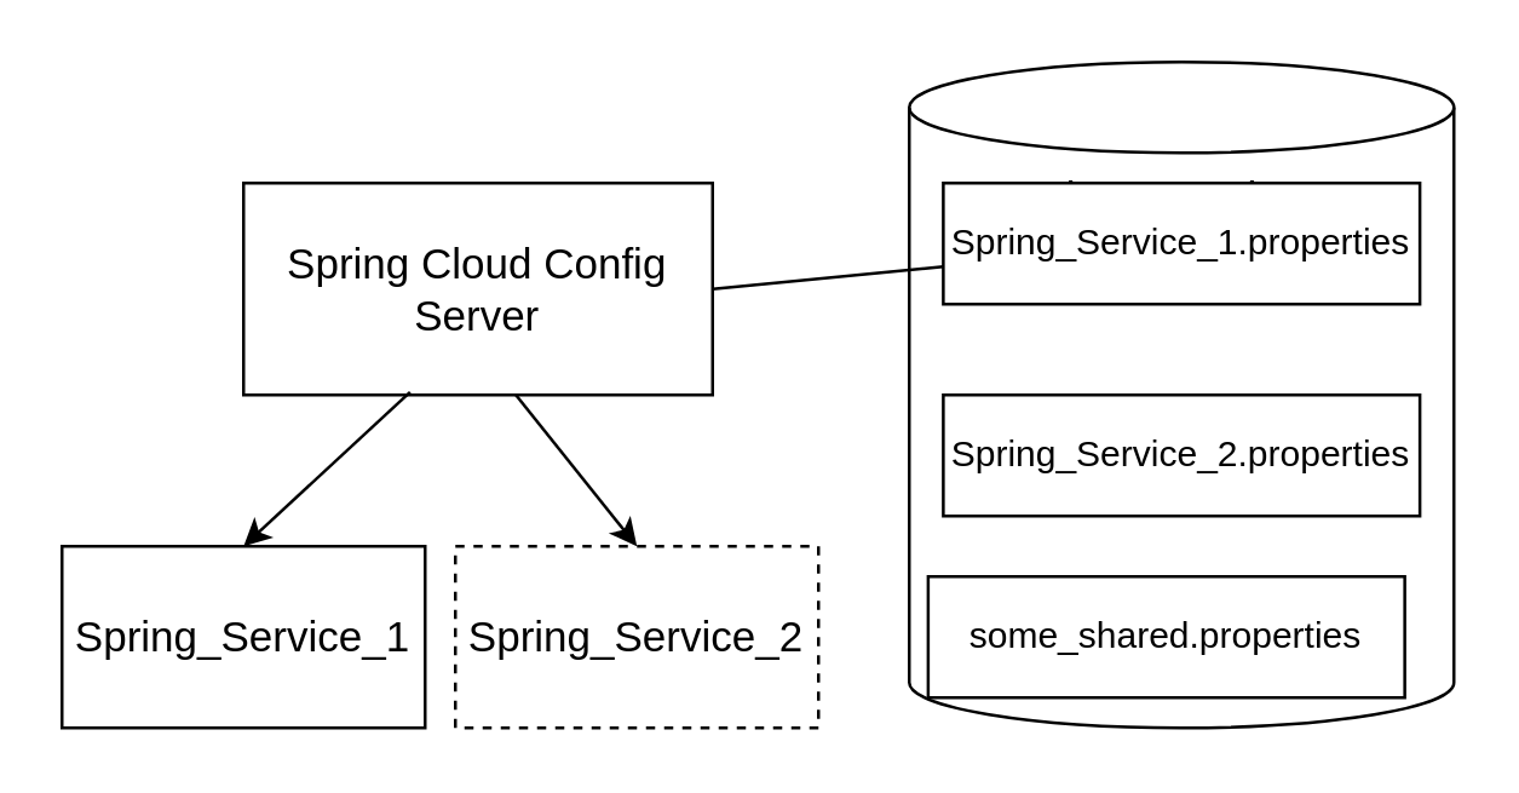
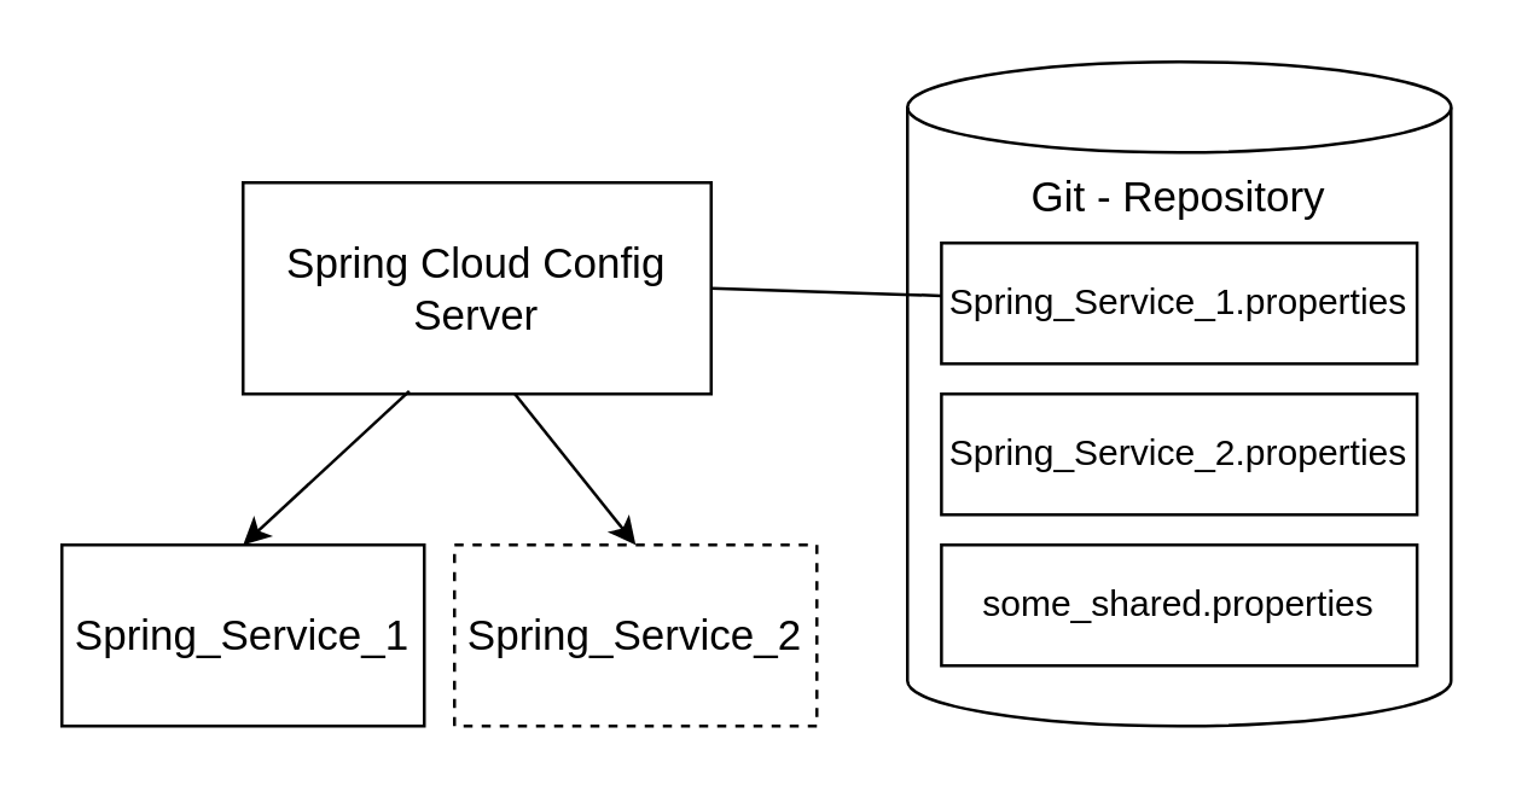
- <mxCell id="9" value="Spring_Service_1.properties" style="rounded=0;whiteSpace=wrap;html=1;" parent="1" vertex="1"><mxGeometry x="311.25" y="60" width="157.5" height="40" as="geometry" /></mxCell>
+ <mxCell id="9" value="Spring_Service_1.properties" style="rounded=0;whiteSpace=wrap;html=1;" parent="1" vertex="1"><mxGeometry x="311.25" y="80" width="157.5" height="40" as="geometry" /></mxCell>
- <mxCell id="11" value="some_shared.properties" style="rounded=0;whiteSpace=wrap;html=1;" parent="1" vertex="1"><mxGeometry x="306.25" y="190" width="157.5" height="40" as="geometry" /></mxCell>
+ <mxCell id="11" value="some_shared.properties" style="rounded=0;whiteSpace=wrap;html=1;" parent="1" vertex="1"><mxGeometry x="311.25" y="180" width="157.5" height="40" as="geometry" /></mxCell>
